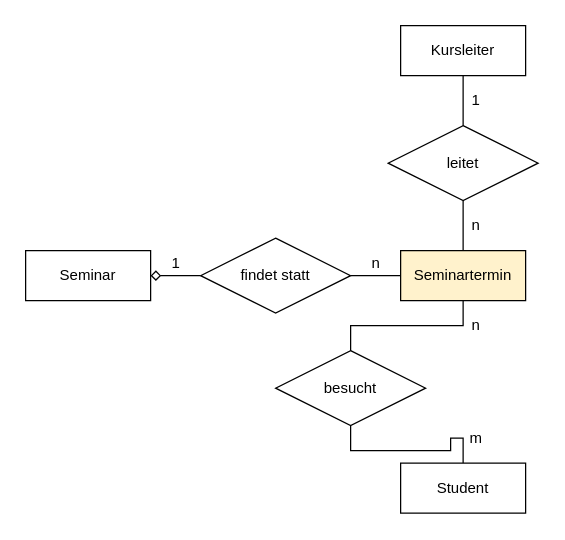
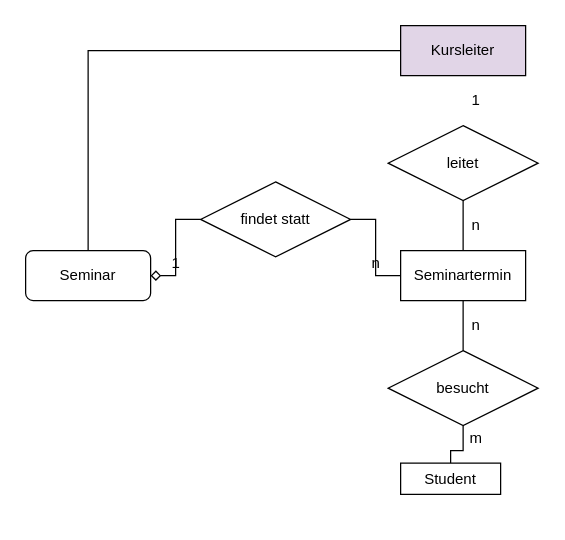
- <mxCell id="16" value="Kursleiter" style="whiteSpace=wrap;html=1;align=center;" vertex="1" parent="1"><mxGeometry x="320" y="20" width="100" height="40" as="geometry" /></mxCell>
+ <mxCell id="16" value="Kursleiter" style="whiteSpace=wrap;html=1;align=center;fillColor=#e1d5e7;" vertex="1" parent="1"><mxGeometry x="320" y="20" width="100" height="40" as="geometry" /></mxCell>
- <mxCell id="15" value="" style="edgeStyle=orthogonalEdgeStyle;rounded=0;orthogonalLoop=1;jettySize=auto;html=1;endArrow=none;endFill=0;" edge="1" parent="1" source="16" target="18"><mxGeometry relative="1" as="geometry" /></mxCell>
+ <mxCell id="15" value="" style="edgeStyle=orthogonalEdgeStyle;rounded=0;orthogonalLoop=1;jettySize=auto;html=1;endArrow=none;endFill=0;" edge="1" parent="1" source="16" target="7"><mxGeometry relative="1" as="geometry" /></mxCell>
- <mxCell id="7" value="Seminar" style="whiteSpace=wrap;html=1;align=center;" vertex="1" parent="1"><mxGeometry x="20" y="200" width="100" height="40" as="geometry" /></mxCell>
+ <mxCell id="7" value="Seminar" style="whiteSpace=wrap;html=1;align=center;rounded=1;" vertex="1" parent="1"><mxGeometry x="20" y="200" width="100" height="40" as="geometry" /></mxCell>
- <mxCell id="4" value="findet statt" style="shape=rhombus;perimeter=rhombusPerimeter;whiteSpace=wrap;html=1;align=center;" vertex="1" parent="1"><mxGeometry x="160" y="190" width="120" height="60" as="geometry" /></mxCell>
+ <mxCell id="4" value="findet statt" style="shape=rhombus;perimeter=rhombusPerimeter;whiteSpace=wrap;html=1;align=center;" vertex="1" parent="1"><mxGeometry x="160" y="145" width="120" height="60" as="geometry" /></mxCell>
- <mxCell id="9" value="Seminartermin" style="whiteSpace=wrap;html=1;align=center;fillColor=#fff2cc;" vertex="1" parent="1"><mxGeometry x="320" y="200" width="100" height="40" as="geometry" /></mxCell>
+ <mxCell id="9" value="Seminartermin" style="whiteSpace=wrap;html=1;align=center;" vertex="1" parent="1"><mxGeometry x="320" y="200" width="100" height="40" as="geometry" /></mxCell>
- <mxCell id="6" value="besucht" style="shape=rhombus;perimeter=rhombusPerimeter;whiteSpace=wrap;html=1;align=center;" vertex="1" parent="1"><mxGeometry x="220" y="280" width="120" height="60" as="geometry" /></mxCell>
+ <mxCell id="6" value="besucht" style="shape=rhombus;perimeter=rhombusPerimeter;whiteSpace=wrap;html=1;align=center;" vertex="1" parent="1"><mxGeometry x="310" y="280" width="120" height="60" as="geometry" /></mxCell>
- <mxCell id="10" value="Student" style="whiteSpace=wrap;html=1;align=center;" vertex="1" parent="1"><mxGeometry x="320" y="370" width="100" height="40" as="geometry" /></mxCell>
+ <mxCell id="10" value="Student" style="whiteSpace=wrap;html=1;align=center;" vertex="1" parent="1"><mxGeometry x="320" y="370" width="80" height="25" as="geometry" /></mxCell>
